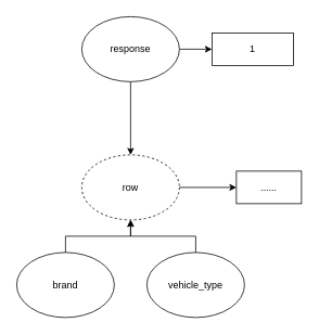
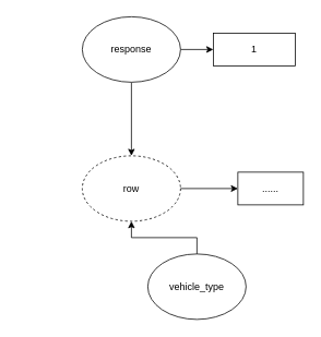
- <mxCell id="8" style="edgeStyle=orthogonalEdgeStyle;rounded=0;orthogonalLoop=1;jettySize=auto;html=1;entryX=0.5;entryY=1;entryDx=0;entryDy=0;" edge="1" parent="1" source="9" target="6"><mxGeometry relative="1" as="geometry" /></mxCell>
- <mxCell id="9" value="brand" style="ellipse;whiteSpace=wrap;html=1;" vertex="1" parent="1"><mxGeometry x="20" y="310" width="120" height="80" as="geometry" /></mxCell>
